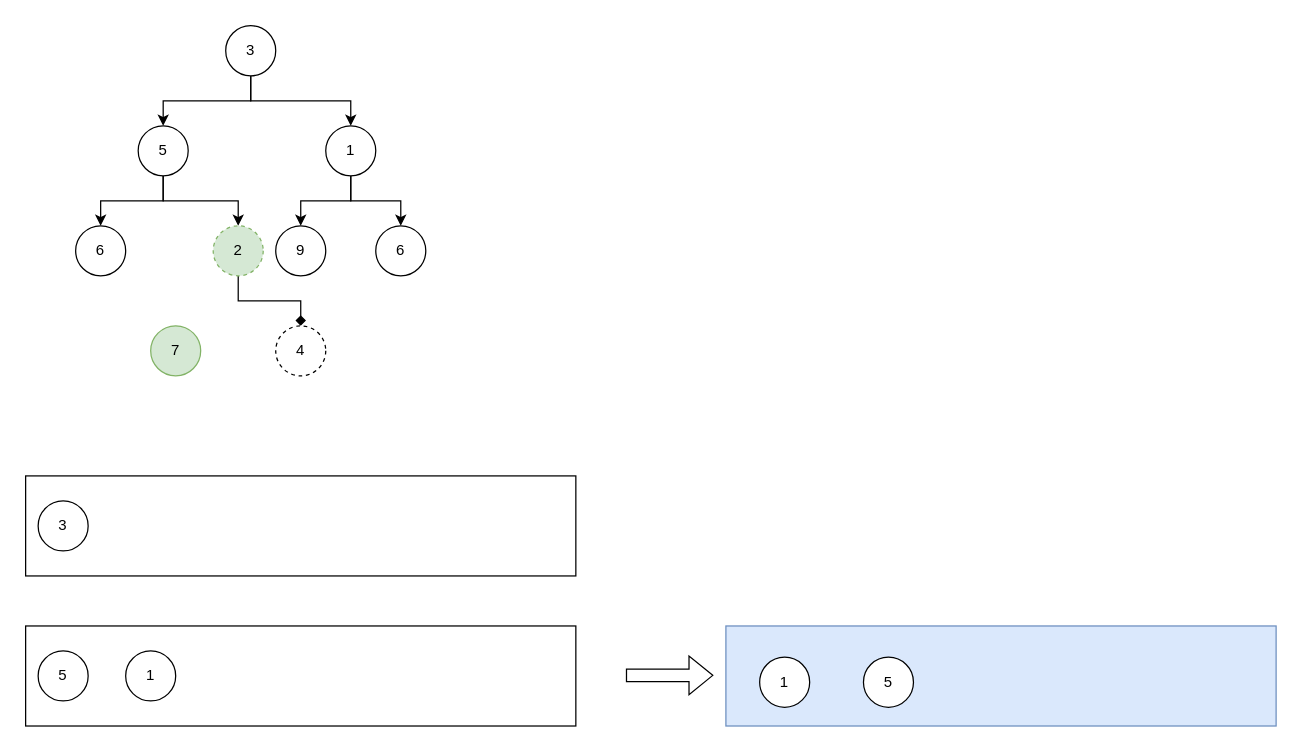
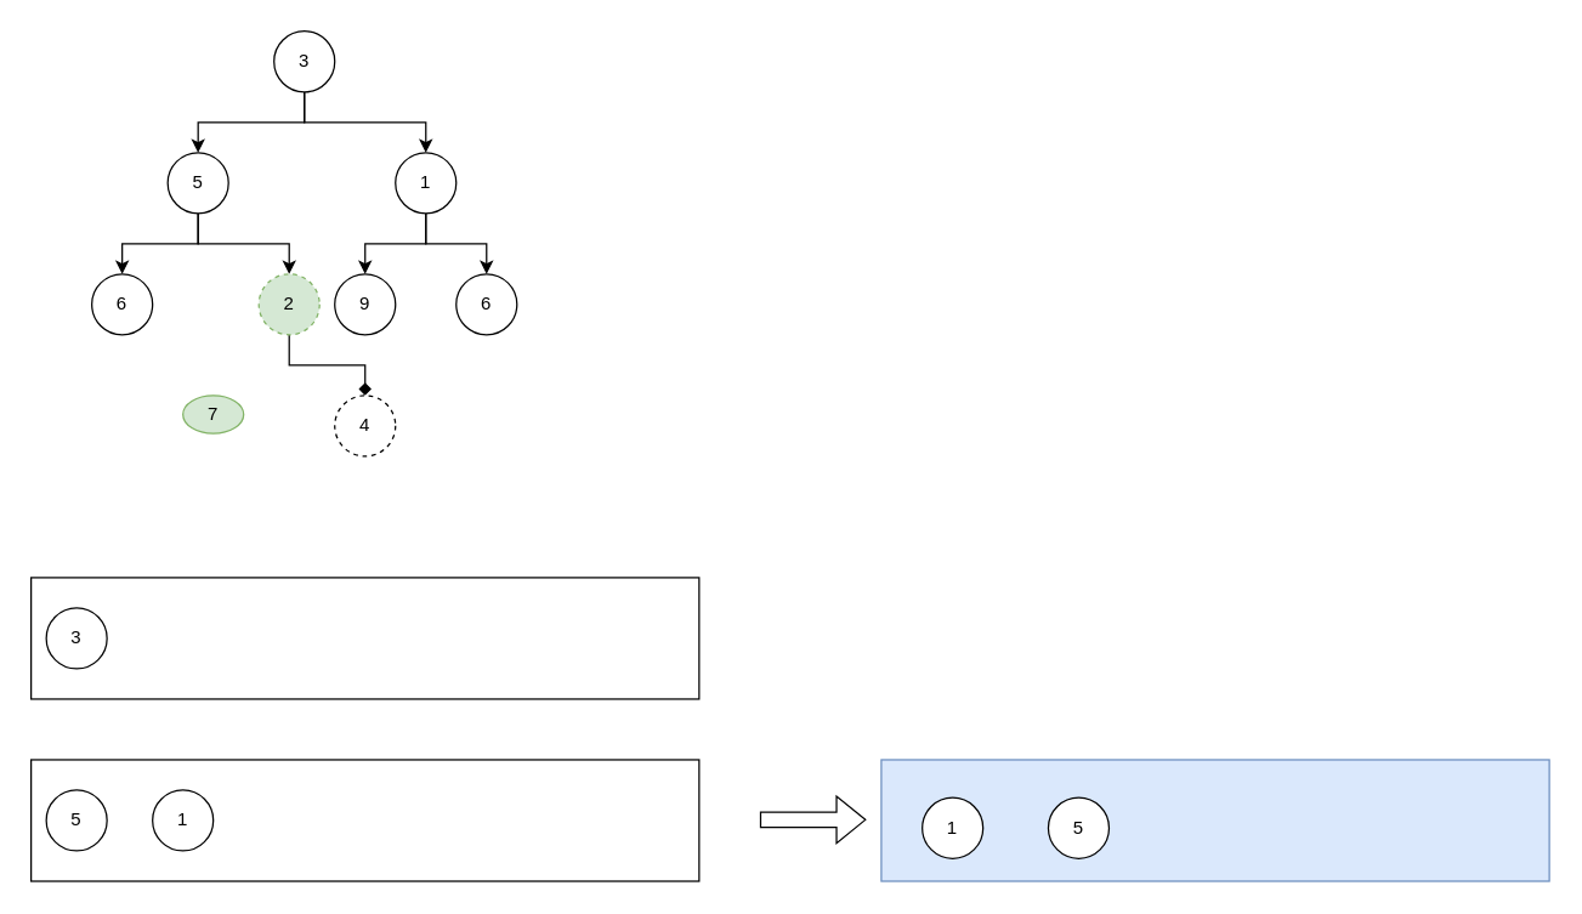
- <mxCell id="14" value="7" style="ellipse;whiteSpace=wrap;html=1;aspect=fixed;fillColor=#d5e8d4;strokeColor=#82b366;" vertex="1" parent="1"><mxGeometry x="120" y="260" width="40" height="40" as="geometry" /></mxCell>
+ <mxCell id="14" value="7" style="ellipse;whiteSpace=wrap;html=1;aspect=fixed;fillColor=#d5e8d4;strokeColor=#82b366;" vertex="1" parent="1"><mxGeometry x="120" y="260" width="40" height="25" as="geometry" /></mxCell>
